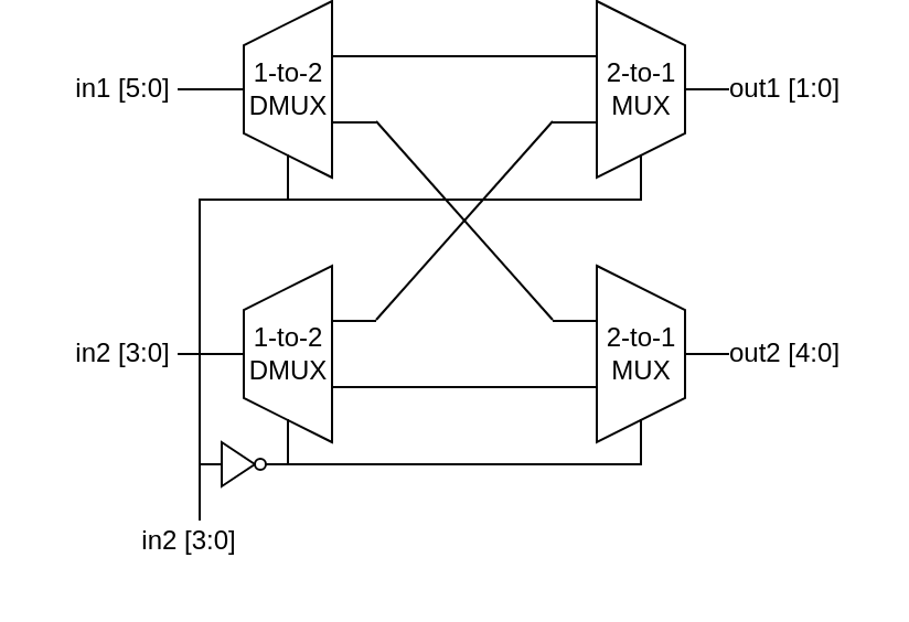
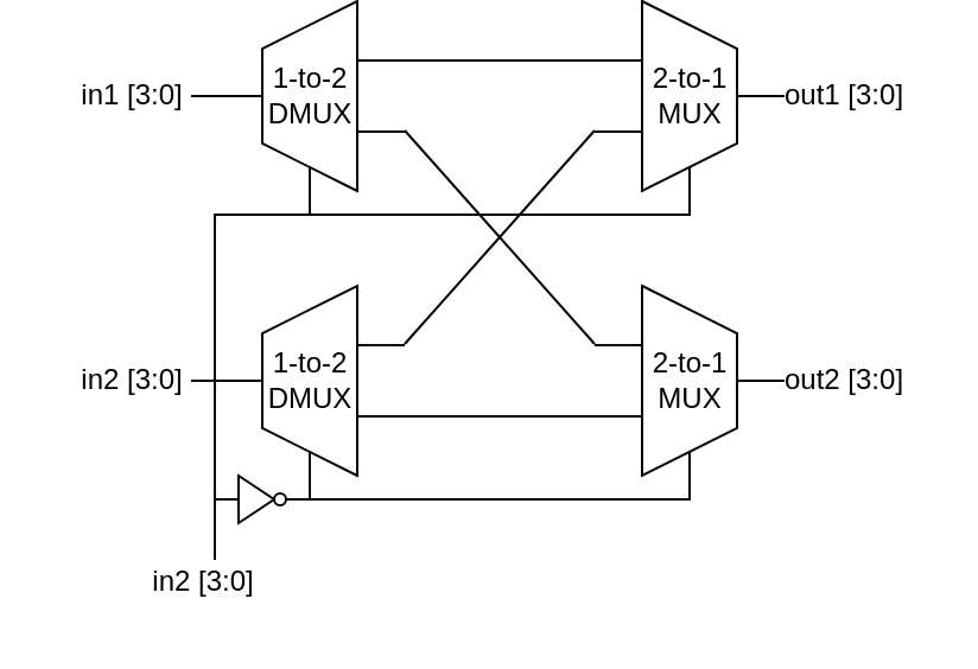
- <mxCell id="22" value="&lt;font color=&quot;#000000&quot;&gt;in1 [5:0]&lt;br&gt;&lt;/font&gt;" style="text;html=1;align=center;verticalAlign=middle;resizable=0;points=[];autosize=1;strokeColor=none;fillColor=none;" vertex="1" parent="1"><mxGeometry x="20" y="25" width="70" height="30" as="geometry" /></mxCell>
+ <mxCell id="22" value="&lt;font color=&quot;#000000&quot;&gt;in1 [3:0]&lt;br&gt;&lt;/font&gt;" style="text;html=1;align=center;verticalAlign=middle;resizable=0;points=[];autosize=1;strokeColor=none;fillColor=none;" vertex="1" parent="1"><mxGeometry x="20" y="25" width="70" height="30" as="geometry" /></mxCell>
- <mxCell id="24" value="&lt;font color=&quot;#000000&quot;&gt;out1 [1:0]&lt;br&gt;&lt;/font&gt;" style="text;html=1;align=center;verticalAlign=middle;resizable=0;points=[];autosize=1;strokeColor=none;fillColor=none;" vertex="1" parent="1"><mxGeometry x="320" y="25" width="70" height="30" as="geometry" /></mxCell>
+ <mxCell id="24" value="&lt;font color=&quot;#000000&quot;&gt;out1 [3:0]&lt;br&gt;&lt;/font&gt;" style="text;html=1;align=center;verticalAlign=middle;resizable=0;points=[];autosize=1;strokeColor=none;fillColor=none;" vertex="1" parent="1"><mxGeometry x="320" y="25" width="70" height="30" as="geometry" /></mxCell>
- <mxCell id="25" value="&lt;font color=&quot;#000000&quot;&gt;out2 [4:0]&lt;br&gt;&lt;/font&gt;" style="text;html=1;align=center;verticalAlign=middle;resizable=0;points=[];autosize=1;strokeColor=none;fillColor=none;" vertex="1" parent="1"><mxGeometry x="320" y="145" width="70" height="30" as="geometry" /></mxCell>
+ <mxCell id="25" value="&lt;font color=&quot;#000000&quot;&gt;out2 [3:0]&lt;br&gt;&lt;/font&gt;" style="text;html=1;align=center;verticalAlign=middle;resizable=0;points=[];autosize=1;strokeColor=none;fillColor=none;" vertex="1" parent="1"><mxGeometry x="320" y="145" width="70" height="30" as="geometry" /></mxCell>
